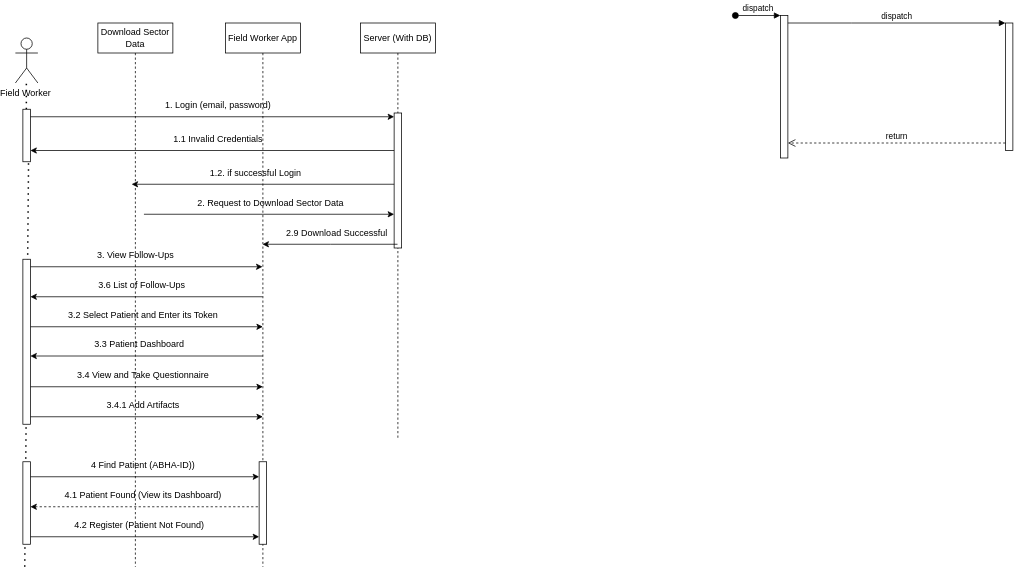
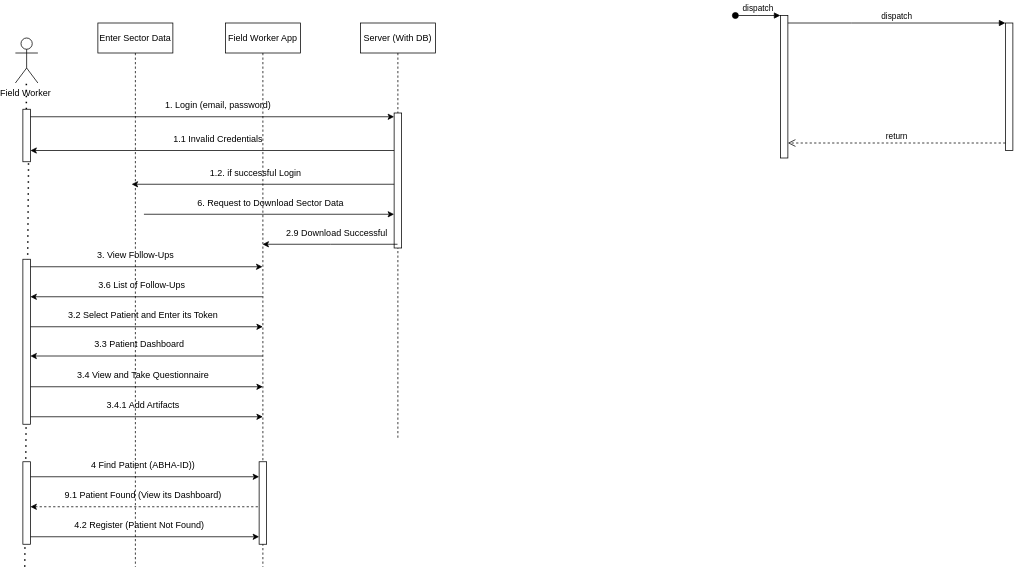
- <mxCell id="2" value="Download Sector Data" style="shape=umlLifeline;perimeter=lifelinePerimeter;whiteSpace=wrap;html=1;container=0;dropTarget=0;collapsible=0;recursiveResize=0;outlineConnect=0;portConstraint=eastwest;newEdgeStyle={&quot;edgeStyle&quot;:&quot;elbowEdgeStyle&quot;,&quot;elbow&quot;:&quot;vertical&quot;,&quot;curved&quot;:0,&quot;rounded&quot;:0};" parent="1" vertex="1"><mxGeometry x="130" y="30" width="100" height="725" as="geometry" /></mxCell>
+ <mxCell id="2" value="Enter Sector Data" style="shape=umlLifeline;perimeter=lifelinePerimeter;whiteSpace=wrap;html=1;container=0;dropTarget=0;collapsible=0;recursiveResize=0;outlineConnect=0;portConstraint=eastwest;newEdgeStyle={&quot;edgeStyle&quot;:&quot;elbowEdgeStyle&quot;,&quot;elbow&quot;:&quot;vertical&quot;,&quot;curved&quot;:0,&quot;rounded&quot;:0};" parent="1" vertex="1"><mxGeometry x="130" y="30" width="100" height="725" as="geometry" /></mxCell>
- <mxCell id="20" value="2. Request to Download Sector Data" style="text;html=1;align=center;verticalAlign=middle;resizable=0;points=[];autosize=1;strokeColor=none;fillColor=none;" vertex="1" parent="1"><mxGeometry x="250" y="255" width="220" height="30" as="geometry" /></mxCell>
+ <mxCell id="20" value="6. Request to Download Sector Data" style="text;html=1;align=center;verticalAlign=middle;resizable=0;points=[];autosize=1;strokeColor=none;fillColor=none;" vertex="1" parent="1"><mxGeometry x="250" y="255" width="220" height="30" as="geometry" /></mxCell>
- <mxCell id="39" value="4.1 Patient Found (View its Dashboard)" style="text;html=1;align=center;verticalAlign=middle;resizable=0;points=[];autosize=1;strokeColor=none;fillColor=none;" vertex="1" parent="1"><mxGeometry x="75" y="645" width="230" height="30" as="geometry" /></mxCell>
+ <mxCell id="39" value="9.1 Patient Found (View its Dashboard)" style="text;html=1;align=center;verticalAlign=middle;resizable=0;points=[];autosize=1;strokeColor=none;fillColor=none;" vertex="1" parent="1"><mxGeometry x="75" y="645" width="230" height="30" as="geometry" /></mxCell>
